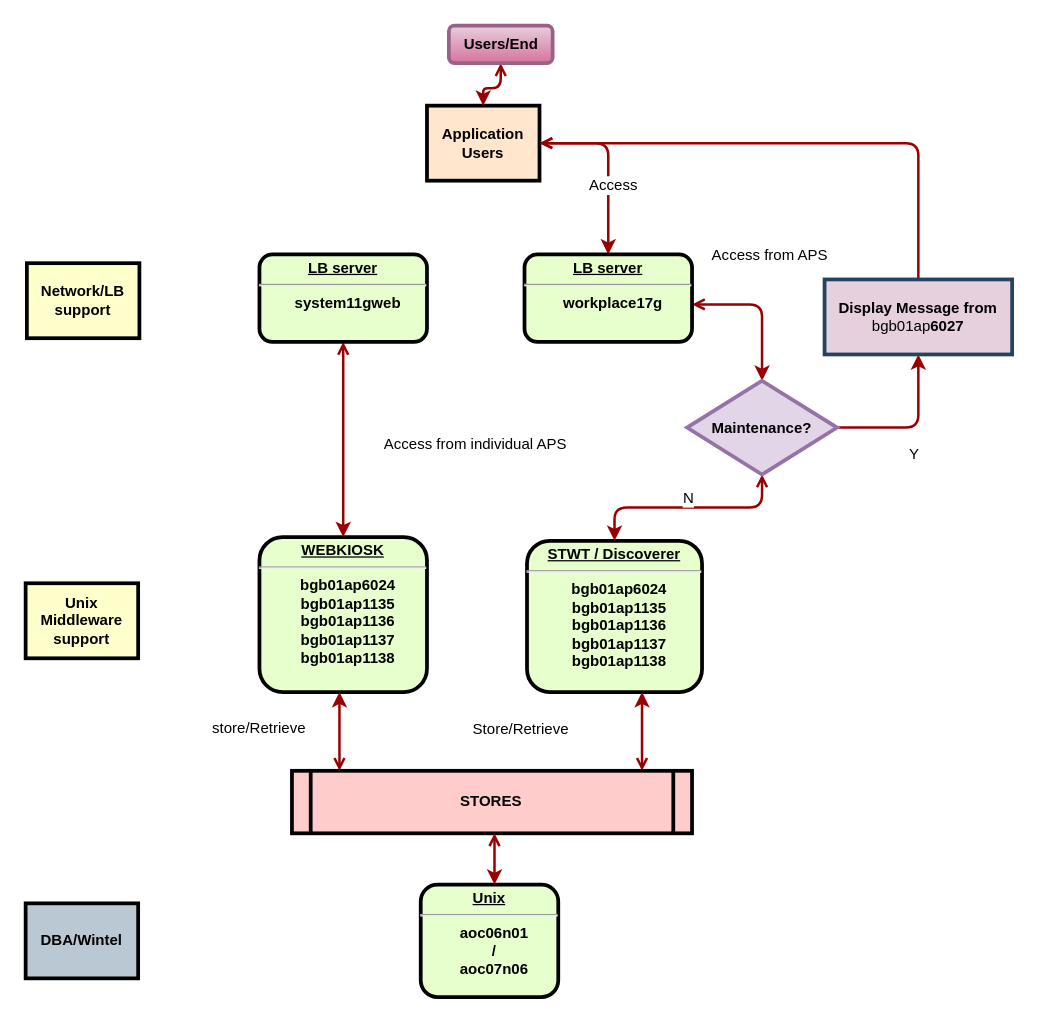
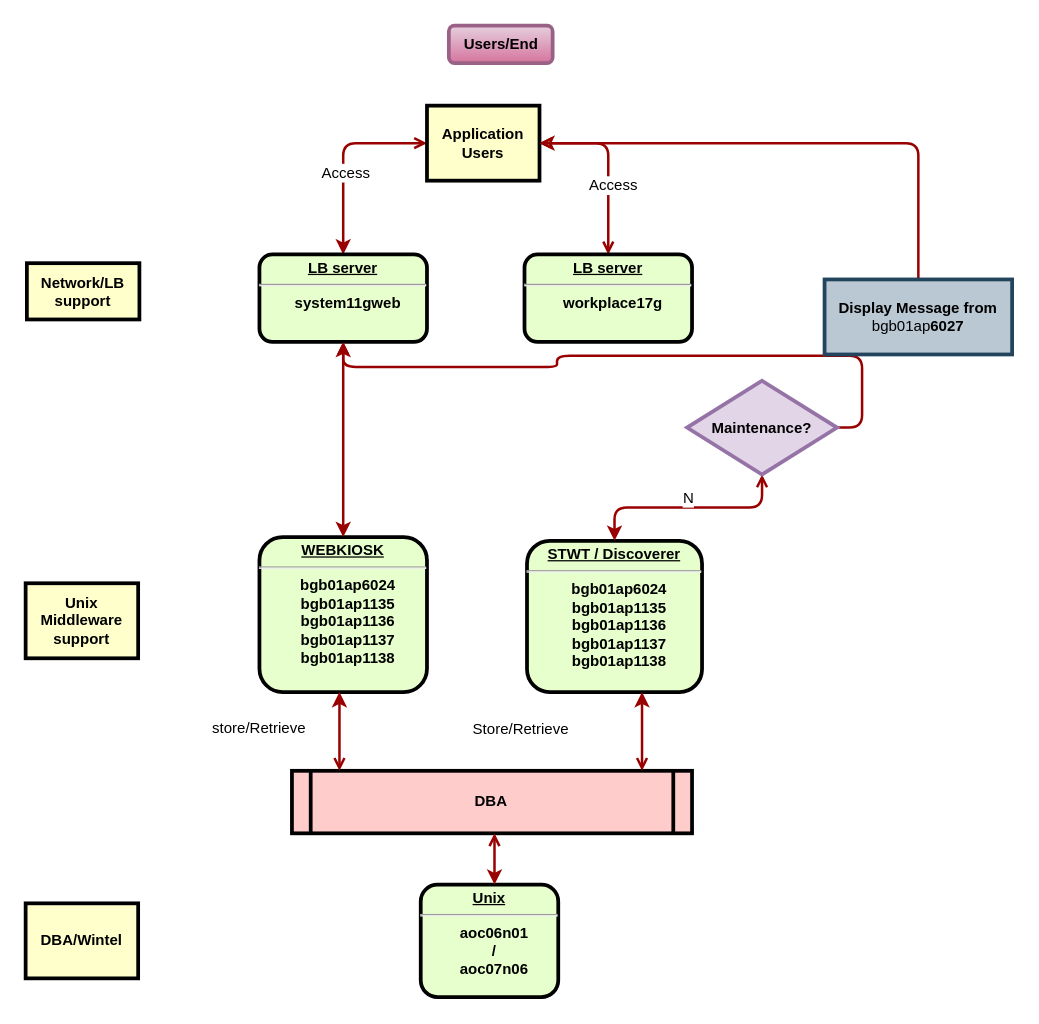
- <mxCell id="30" parent="1" style="edgeStyle=orthogonalEdgeStyle;rounded=1;orthogonalLoop=1;jettySize=auto;html=1;entryX=0.5;entryY=0;entryDx=0;entryDy=0;startArrow=open;startFill=0;strokeColor=#990000;strokeWidth=2;" target="7" edge="1" source="31"><mxGeometry as="geometry" relative="1" /></mxCell>
- <mxCell value="Application Users" id="7" parent="1" vertex="1" style="whiteSpace=wrap;align=center;verticalAlign=middle;fontStyle=1;strokeWidth=3;fillColor=#ffe6cc;"><mxGeometry as="geometry" height="60" width="90" x="341" y="84" /></mxCell>
+ <mxCell value="Application Users" id="7" parent="1" vertex="1" style="whiteSpace=wrap;align=center;verticalAlign=middle;fontStyle=1;strokeWidth=3;fillColor=#FFFFCC"><mxGeometry as="geometry" height="60" width="90" x="341" y="84" /></mxCell>
+ <mxCell id="3" parent="1" style="edgeStyle=orthogonalEdgeStyle;rounded=1;orthogonalLoop=1;jettySize=auto;html=1;exitX=0;exitY=0.5;exitDx=0;exitDy=0;startArrow=open;startFill=0;strokeColor=#990000;strokeWidth=2;" target="18" edge="1" source="7"><mxGeometry as="geometry" relative="1" /></mxCell>
+ <mxCell value="Access" id="4" parent="3" vertex="1" style="text;html=1;resizable=0;points=[];align=center;verticalAlign=middle;labelBackgroundColor=#ffffff;" connectable="0"><mxGeometry as="geometry" x="-0.154" y="23" relative="1"><mxPoint as="offset" /></mxGeometry></mxCell>
- <mxCell id="5" parent="1" style="edgeStyle=orthogonalEdgeStyle;rounded=1;orthogonalLoop=1;jettySize=auto;html=1;exitX=1;exitY=0.5;exitDx=0;exitDy=0;startArrow=open;startFill=0;strokeColor=#990000;strokeWidth=2;" target="21" edge="1" source="7"><mxGeometry as="geometry" relative="1" /></mxCell>
+ <mxCell id="5" parent="1" style="edgeStyle=orthogonalEdgeStyle;rounded=1;orthogonalLoop=1;jettySize=auto;html=1;exitX=1;exitY=0.5;exitDx=0;exitDy=0;startArrow=open;startFill=0;strokeColor=#990000;strokeWidth=2;endArrow=open;" target="21" edge="1" source="7"><mxGeometry as="geometry" relative="1" /></mxCell>
- <mxCell id="28" parent="1" style="edgeStyle=orthogonalEdgeStyle;rounded=1;orthogonalLoop=1;jettySize=auto;html=1;exitX=0.5;exitY=0;exitDx=0;exitDy=0;entryX=1;entryY=0.5;entryDx=0;entryDy=0;startArrow=none;startFill=0;endArrow=open;endFill=0;strokeWidth=2;strokeColor=#990000;" target="7" edge="1" source="29"><mxGeometry as="geometry" relative="1" /></mxCell>
+ <mxCell id="28" parent="1" style="edgeStyle=orthogonalEdgeStyle;rounded=1;orthogonalLoop=1;jettySize=auto;html=1;exitX=0.5;exitY=0;exitDx=0;exitDy=0;entryX=1;entryY=0.5;entryDx=0;entryDy=0;startArrow=none;startFill=0;endArrow=classic;endFill=0;strokeWidth=2;strokeColor=#990000;" target="7" edge="1" source="29"><mxGeometry as="geometry" relative="1" /></mxCell>
- <mxCell value="Network/LB support" id="23" parent="1" vertex="1" style="whiteSpace=wrap;align=center;verticalAlign=middle;fontStyle=1;strokeWidth=3;fillColor=#FFFFCC"><mxGeometry as="geometry" height="60" width="90" x="21" y="210" /></mxCell>
+ <mxCell value="Network/LB support" id="23" parent="1" vertex="1" style="whiteSpace=wrap;align=center;verticalAlign=middle;fontStyle=1;strokeWidth=3;fillColor=#FFFFCC"><mxGeometry x="21" y="210" as="geometry" height="45" width="90" /></mxCell>
- <mxCell id="19" parent="1" style="edgeStyle=orthogonalEdgeStyle;rounded=1;orthogonalLoop=1;jettySize=auto;html=1;startArrow=open;startFill=0;strokeColor=#990000;strokeWidth=2;entryX=0.5;entryY=0;entryDx=0;entryDy=0;" target="27" edge="1" source="21"><mxGeometry as="geometry" relative="1"><mxPoint as="targetPoint" x="606" y="283" /><Array as="points"><mxPoint x="609" y="243" /></Array></mxGeometry></mxCell>
- <mxCell value="Access from APS" id="20" parent="19" vertex="1" style="text;html=1;resizable=0;points=[];align=center;verticalAlign=middle;labelBackgroundColor=#ffffff;" connectable="0"><mxGeometry as="geometry" x="-0.334" y="2" relative="1"><mxPoint as="offset" x="22" y="-38" /></mxGeometry></mxCell>
- <mxCell value="&lt;strong&gt;Display Message from &lt;/strong&gt;bgb01ap&lt;strong&gt;6027&lt;/strong&gt;" id="29" parent="1" vertex="1" style="rounded=0;whiteSpace=wrap;html=1;shadow=0;strokeColor=#23445d;strokeWidth=3;fillColor=#e6d0de;"><mxGeometry as="geometry" height="60" width="150" x="659" y="223" /></mxCell>
+ <mxCell value="&lt;strong&gt;Display Message from &lt;/strong&gt;bgb01ap&lt;strong&gt;6027&lt;/strong&gt;" id="29" parent="1" vertex="1" style="rounded=0;whiteSpace=wrap;html=1;shadow=0;strokeColor=#23445d;strokeWidth=3;fillColor=#bac8d3;"><mxGeometry as="geometry" height="60" width="150" x="659" y="223" /></mxCell>
- <mxCell id="26" parent="1" style="edgeStyle=orthogonalEdgeStyle;rounded=1;orthogonalLoop=1;jettySize=auto;html=1;exitX=1;exitY=0.5;exitDx=0;exitDy=0;entryX=0.5;entryY=1;entryDx=0;entryDy=0;startArrow=none;startFill=0;strokeColor=#990000;strokeWidth=2;" target="29" edge="1" source="27"><mxGeometry as="geometry" relative="1" /></mxCell>
+ <mxCell id="26" parent="1" style="edgeStyle=orthogonalEdgeStyle;rounded=1;orthogonalLoop=1;jettySize=auto;html=1;exitX=1;exitY=0.5;exitDx=0;exitDy=0;startArrow=none;startFill=0;strokeColor=#990000;strokeWidth=2;" target="18" edge="1" source="27"><mxGeometry as="geometry" relative="1" /></mxCell>
- <mxCell value="Access from individual APS" id="34" parent="1" vertex="1" style="text;html=1;resizable=0;points=[];autosize=1;align=left;verticalAlign=top;spacingTop=-4;"><mxGeometry as="geometry" height="20" width="160" x="305" y="345" /></mxCell>
- <mxCell value="Y" id="33" parent="1" vertex="1" style="text;html=1;resizable=0;points=[];autosize=1;align=left;verticalAlign=top;spacingTop=-4;"><mxGeometry as="geometry" height="20" width="20" x="725" y="353" /></mxCell>
- <mxCell value="STORES" id="8" parent="1" vertex="1" style="shape=process;whiteSpace=wrap;align=center;verticalAlign=middle;size=0.048;fontStyle=1;strokeWidth=3;fillColor=#FFCCCC"><mxGeometry as="geometry" height="50" width="320" x="233" y="616" /></mxCell>
+ <mxCell value="DBA" id="8" parent="1" vertex="1" style="shape=process;whiteSpace=wrap;align=center;verticalAlign=middle;size=0.048;fontStyle=1;strokeWidth=3;fillColor=#FFCCCC"><mxGeometry as="geometry" height="50" width="320" x="233" y="616" /></mxCell>
- <mxCell value="DBA/Wintel" id="11" parent="1" vertex="1" style="whiteSpace=wrap;align=center;verticalAlign=middle;fontStyle=1;strokeWidth=3;fillColor=#bac8d3;"><mxGeometry as="geometry" height="60" width="90" x="20" y="722" /></mxCell>
+ <mxCell value="DBA/Wintel" id="11" parent="1" vertex="1" style="whiteSpace=wrap;align=center;verticalAlign=middle;fontStyle=1;strokeWidth=3;fillColor=#FFFFCC"><mxGeometry as="geometry" height="60" width="90" x="20" y="722" /></mxCell>
